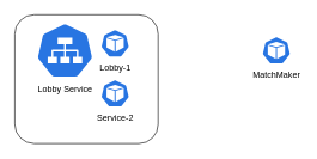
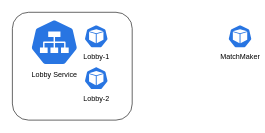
- <mxCell id="3" value="MatchMaker" style="html=1;dashed=0;whitespace=wrap;fillColor=#2875E2;strokeColor=#ffffff;points=[[0.005,0.63,0],[0.1,0.2,0],[0.9,0.2,0],[0.5,0,0],[0.995,0.63,0],[0.72,0.99,0],[0.5,1,0],[0.28,0.99,0]];verticalLabelPosition=bottom;align=center;verticalAlign=top;shape=mxgraph.kubernetes.icon;prIcon=pod;noLabel=0;shadow=0;container=0;" vertex="1" parent="1"><mxGeometry x="365" y="50" width="40" height="40" as="geometry" /></mxCell>
+ <mxCell id="3" value="MatchMaker" style="html=1;dashed=0;whitespace=wrap;fillColor=#2875E2;strokeColor=#ffffff;points=[[0.005,0.63,0],[0.1,0.2,0],[0.9,0.2,0],[0.5,0,0],[0.995,0.63,0],[0.72,0.99,0],[0.5,1,0],[0.28,0.99,0]];verticalLabelPosition=bottom;align=center;verticalAlign=top;shape=mxgraph.kubernetes.icon;prIcon=pod;noLabel=0;shadow=0;container=0;" vertex="1" parent="1"><mxGeometry x="380" y="40" width="40" height="40" as="geometry" /></mxCell>
- <mxCell id="5" value="Service-2" style="html=1;dashed=0;whitespace=wrap;fillColor=#2875E2;strokeColor=#ffffff;points=[[0.005,0.63,0],[0.1,0.2,0],[0.9,0.2,0],[0.5,0,0],[0.995,0.63,0],[0.72,0.99,0],[0.5,1,0],[0.28,0.99,0]];verticalLabelPosition=bottom;align=center;verticalAlign=top;shape=mxgraph.kubernetes.icon;prIcon=pod;noLabel=0;shadow=0;container=0;" vertex="1" parent="1"><mxGeometry x="140" y="110" width="40" height="40" as="geometry"><mxRectangle x="200" y="240" width="70" height="30" as="alternateBounds" /></mxGeometry></mxCell>
+ <mxCell id="5" value="Lobby-2" style="html=1;dashed=0;whitespace=wrap;fillColor=#2875E2;strokeColor=#ffffff;points=[[0.005,0.63,0],[0.1,0.2,0],[0.9,0.2,0],[0.5,0,0],[0.995,0.63,0],[0.72,0.99,0],[0.5,1,0],[0.28,0.99,0]];verticalLabelPosition=bottom;align=center;verticalAlign=top;shape=mxgraph.kubernetes.icon;prIcon=pod;noLabel=0;shadow=0;container=0;" vertex="1" parent="1"><mxGeometry x="140" y="110" width="40" height="40" as="geometry"><mxRectangle x="200" y="240" width="70" height="30" as="alternateBounds" /></mxGeometry></mxCell>
